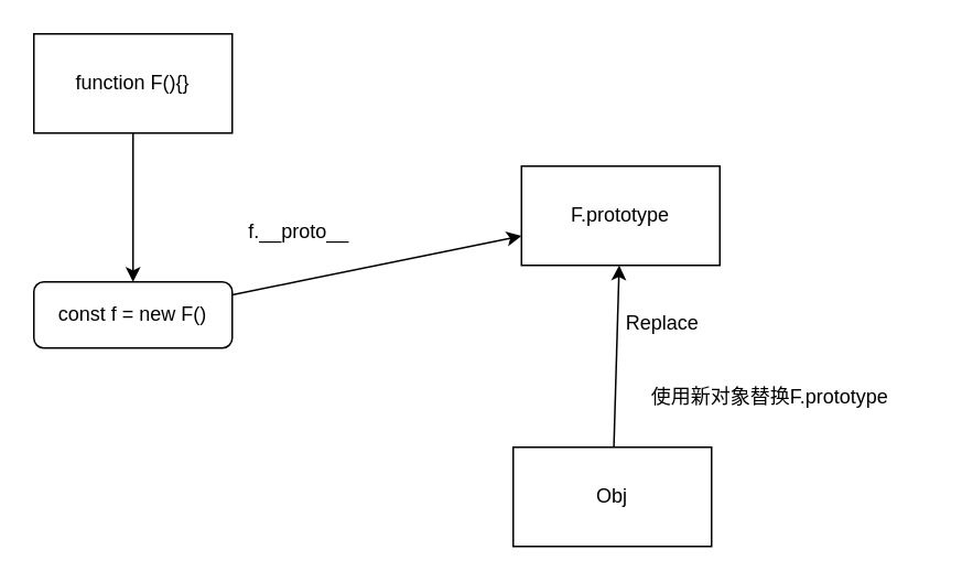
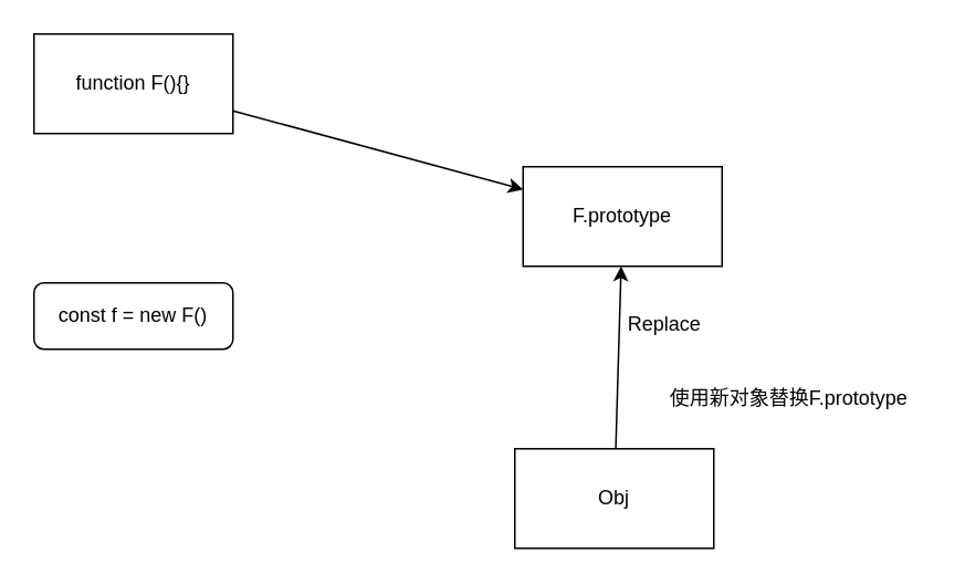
- <mxCell id="2" style="edgeStyle=none;html=1;" edge="1" parent="1" source="3" target="6"><mxGeometry relative="1" as="geometry" /></mxCell>
+ <mxCell id="2" style="edgeStyle=none;html=1;" edge="1" parent="1" source="3" target="4"><mxGeometry relative="1" as="geometry" /></mxCell>
- <mxCell id="7" value="f.__proto__" style="text;html=1;align=center;verticalAlign=middle;resizable=0;points=[];autosize=1;strokeColor=none;fillColor=none;" vertex="1" parent="1"><mxGeometry x="140" y="125" width="80" height="30" as="geometry" /></mxCell>
- <mxCell id="5" style="edgeStyle=none;html=1;" edge="1" parent="1" source="6" target="4"><mxGeometry relative="1" as="geometry" /></mxCell>
- <mxCell id="11" value="使用新对象替换F.prototype" style="text;html=1;align=center;verticalAlign=middle;resizable=0;points=[];autosize=1;strokeColor=none;fillColor=none;" vertex="1" parent="1"><mxGeometry x="380" y="225" width="170" height="30" as="geometry" /></mxCell>
+ <mxCell id="11" value="使用新对象替换F.prototype" style="text;html=1;align=center;verticalAlign=middle;resizable=0;points=[];autosize=1;strokeColor=none;fillColor=none;" vertex="1" parent="1"><mxGeometry x="390" y="225" width="170" height="30" as="geometry" /></mxCell>
